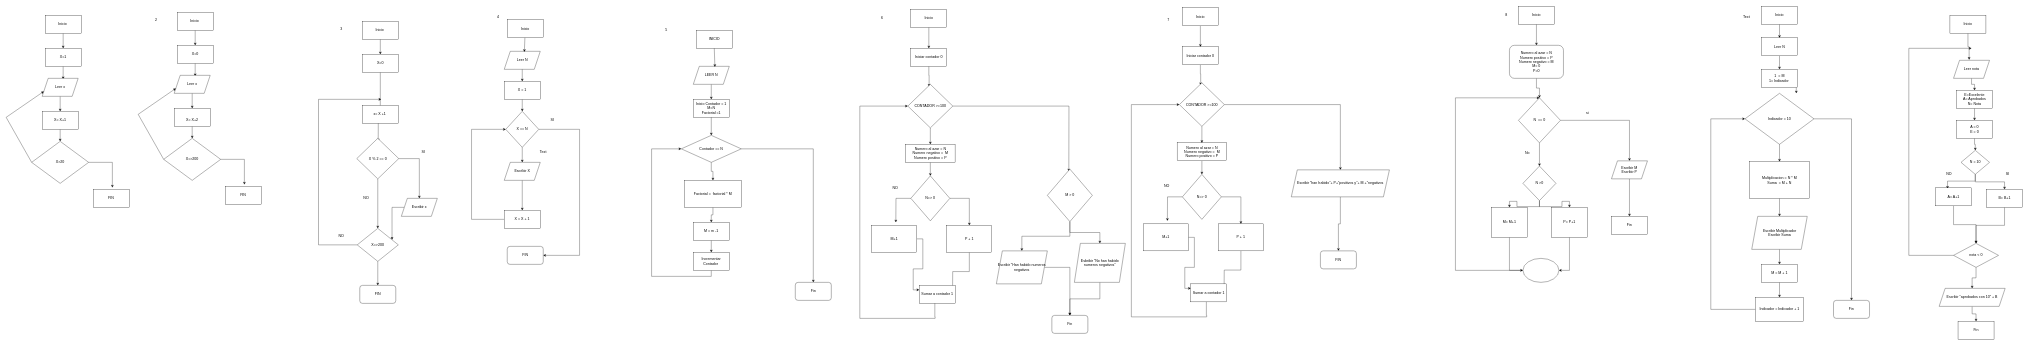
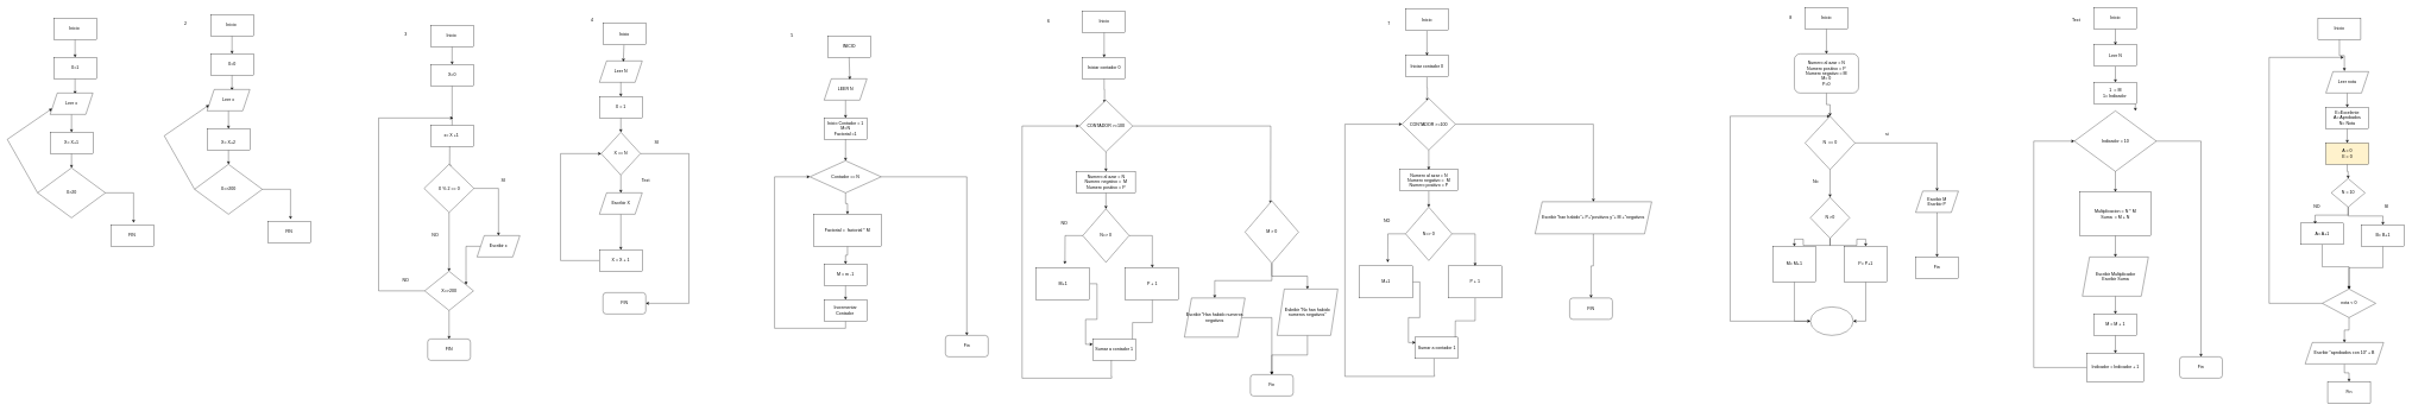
- <mxCell id="179" value="Leer nota" style="shape=parallelogram;perimeter=parallelogramPerimeter;whiteSpace=wrap;html=1;fixedSize=1;" vertex="1" parent="1"><mxGeometry x="6510" y="200" width="120" height="60" as="geometry" /></mxCell>
+ <mxCell id="179" value="Leer nota" style="shape=parallelogram;perimeter=parallelogramPerimeter;whiteSpace=wrap;html=1;fixedSize=1;" vertex="1" parent="1"><mxGeometry x="6520" y="200" width="120" height="60" as="geometry" /></mxCell>
- <mxCell id="186" value="A = 0&lt;br&gt;E = 0" style="rounded=0;whiteSpace=wrap;html=1;" vertex="1" parent="1"><mxGeometry x="6520" y="400" width="120" height="60" as="geometry" /></mxCell>
+ <mxCell id="186" value="A = 0&lt;br&gt;E = 0" style="rounded=0;whiteSpace=wrap;html=1;fillColor=#fff2cc;" vertex="1" parent="1"><mxGeometry x="6520" y="400" width="120" height="60" as="geometry" /></mxCell>
